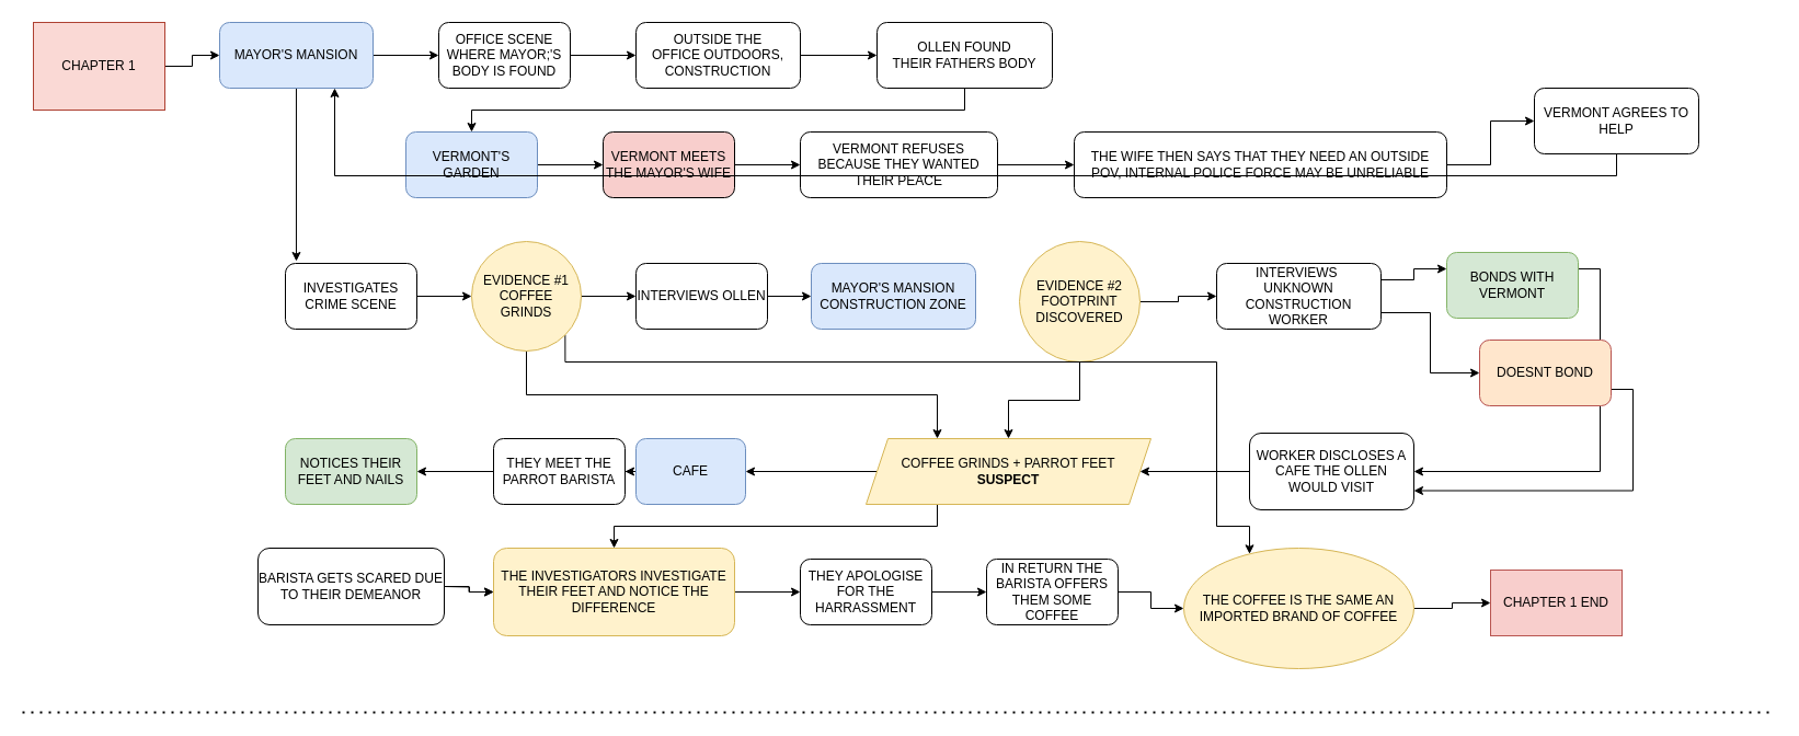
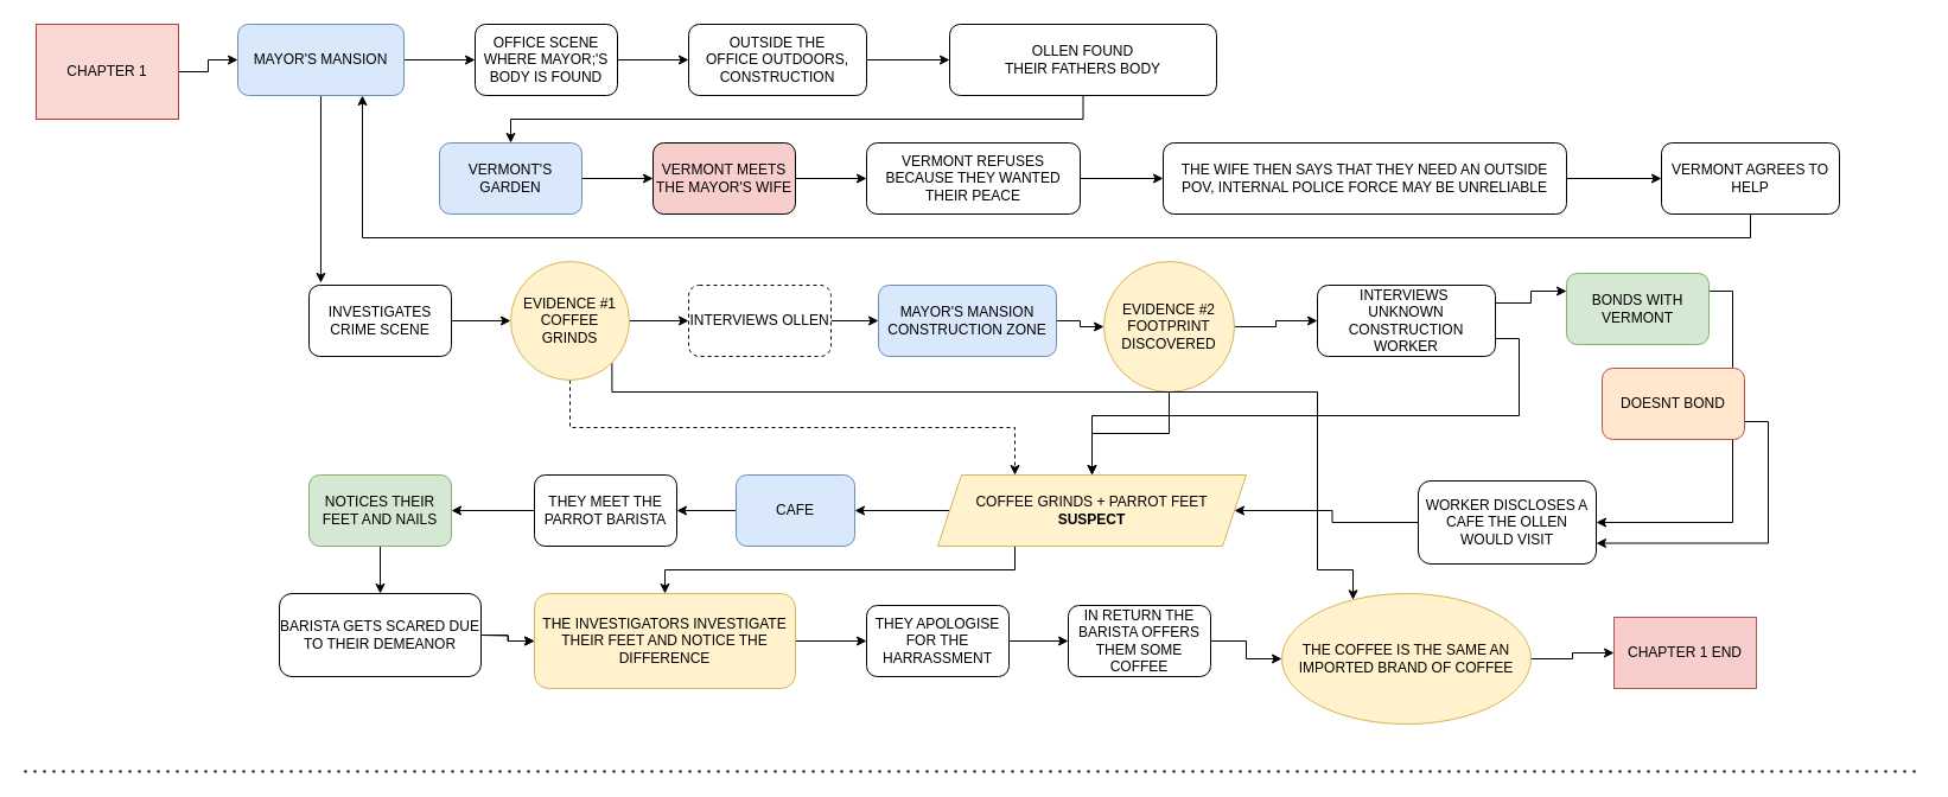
- <mxCell id="13" value="OLLEN FOUND &lt;br&gt;THEIR FATHERS BODY" style="rounded=1;whiteSpace=wrap;html=1;" parent="1" vertex="1"><mxGeometry x="800" y="20" width="160" height="60" as="geometry" /></mxCell>
+ <mxCell id="13" value="OLLEN FOUND &lt;br&gt;THEIR FATHERS BODY" style="rounded=1;whiteSpace=wrap;html=1;" parent="1" vertex="1"><mxGeometry x="800" y="20" width="225" height="60" as="geometry" /></mxCell>
- <mxCell id="23" value="VERMONT AGREES TO HELP" style="rounded=1;whiteSpace=wrap;html=1;" parent="1" vertex="1"><mxGeometry x="1400" y="80" width="150" height="60" as="geometry" /></mxCell>
+ <mxCell id="23" value="VERMONT AGREES TO HELP" style="rounded=1;whiteSpace=wrap;html=1;" parent="1" vertex="1"><mxGeometry x="1400" y="120" width="150" height="60" as="geometry" /></mxCell>
- <mxCell id="27" value="INTERVIEWS OLLEN" style="rounded=1;whiteSpace=wrap;html=1;" parent="1" vertex="1"><mxGeometry x="580" y="240" width="120" height="60" as="geometry" /></mxCell>
+ <mxCell id="27" value="INTERVIEWS OLLEN" style="rounded=1;whiteSpace=wrap;html=1;dashed=1;" parent="1" vertex="1"><mxGeometry x="580" y="240" width="120" height="60" as="geometry" /></mxCell>
+ <mxCell id="28" value="" style="edgeStyle=orthogonalEdgeStyle;rounded=0;orthogonalLoop=1;jettySize=auto;html=1;" parent="1" source="29" target="32" edge="1"><mxGeometry relative="1" as="geometry" /></mxCell>
- <mxCell id="34" style="edgeStyle=orthogonalEdgeStyle;rounded=0;orthogonalLoop=1;jettySize=auto;html=1;exitX=1;exitY=0.75;exitDx=0;exitDy=0;entryX=0;entryY=0.5;entryDx=0;entryDy=0;" parent="1" source="35" target="39" edge="1"><mxGeometry relative="1" as="geometry"><mxPoint x="1300" y="370" as="targetPoint" /></mxGeometry></mxCell>
+ <mxCell id="34" style="edgeStyle=orthogonalEdgeStyle;rounded=0;orthogonalLoop=1;jettySize=auto;html=1;exitX=1;exitY=0.75;exitDx=0;exitDy=0;" parent="1" source="35" target="48" edge="1"><mxGeometry relative="1" as="geometry"><mxPoint x="1300" y="370" as="targetPoint" /></mxGeometry></mxCell>
- <mxCell id="43" style="edgeStyle=orthogonalEdgeStyle;rounded=0;orthogonalLoop=1;jettySize=auto;html=1;exitX=0.5;exitY=1;exitDx=0;exitDy=0;entryX=0.25;entryY=0;entryDx=0;entryDy=0;" parent="1" source="45" target="48" edge="1"><mxGeometry relative="1" as="geometry" /></mxCell>
+ <mxCell id="43" style="edgeStyle=orthogonalEdgeStyle;rounded=0;orthogonalLoop=1;jettySize=auto;html=1;exitX=0.5;exitY=1;exitDx=0;exitDy=0;entryX=0.25;entryY=0;entryDx=0;entryDy=0;dashed=1;" parent="1" source="45" target="48" edge="1"><mxGeometry relative="1" as="geometry" /></mxCell>
- <mxCell id="50" value="CAFE" style="rounded=1;whiteSpace=wrap;html=1;fillColor=#dae8fc;strokeColor=#6c8ebf;" parent="1" vertex="1"><mxGeometry x="580" y="400" width="100" height="60" as="geometry" /></mxCell>
+ <mxCell id="50" value="CAFE" style="rounded=1;whiteSpace=wrap;html=1;fillColor=#dae8fc;strokeColor=#6c8ebf;" parent="1" vertex="1"><mxGeometry x="620" y="400" width="100" height="60" as="geometry" /></mxCell>
- <mxCell id="41" value="WORKER DISCLOSES A CAFE THE OLLEN WOULD VISIT" style="rounded=1;whiteSpace=wrap;html=1;" parent="1" vertex="1"><mxGeometry x="1140" y="395" width="150" height="70" as="geometry" /></mxCell>
+ <mxCell id="41" value="WORKER DISCLOSES A CAFE THE OLLEN WOULD VISIT" style="rounded=1;whiteSpace=wrap;html=1;" parent="1" vertex="1"><mxGeometry x="1195" y="405" width="150" height="70" as="geometry" /></mxCell>
+ <mxCell id="53" value="" style="edgeStyle=orthogonalEdgeStyle;rounded=0;orthogonalLoop=1;jettySize=auto;html=1;entryX=0.5;entryY=0;entryDx=0;entryDy=0;" parent="1" source="54" target="57" edge="1"><mxGeometry relative="1" as="geometry"><mxPoint x="320" y="500" as="targetPoint" /></mxGeometry></mxCell>
